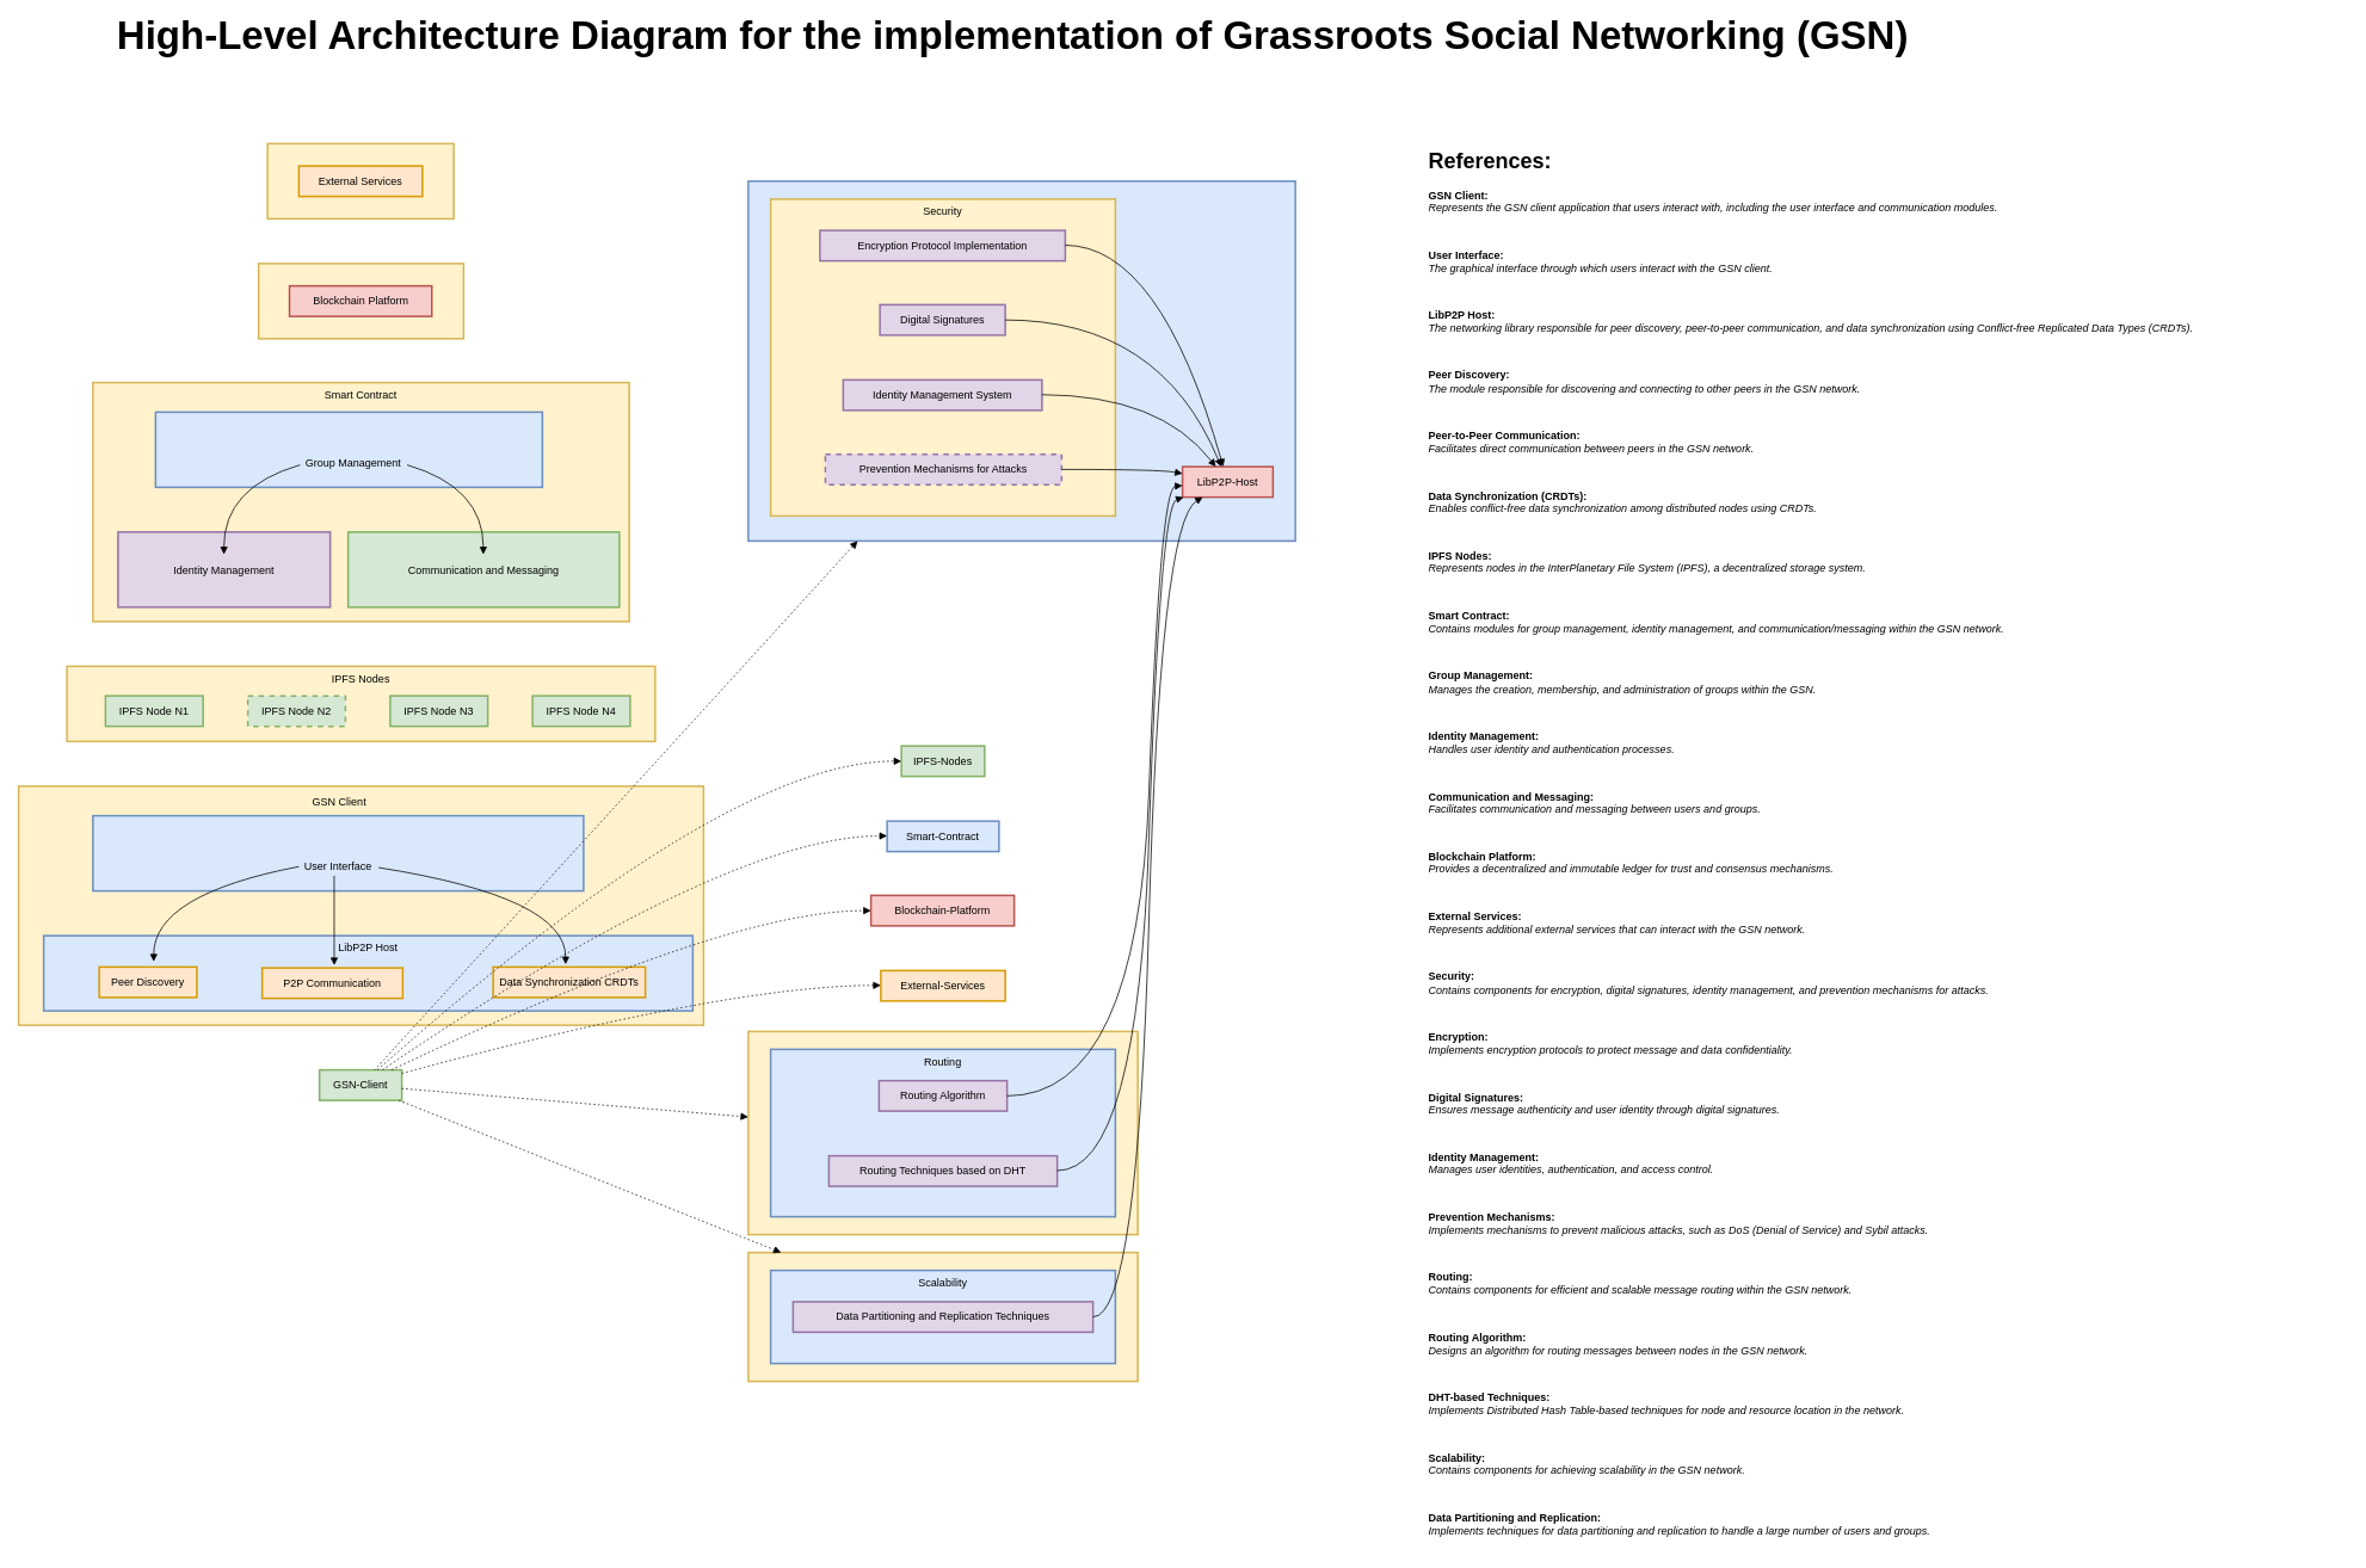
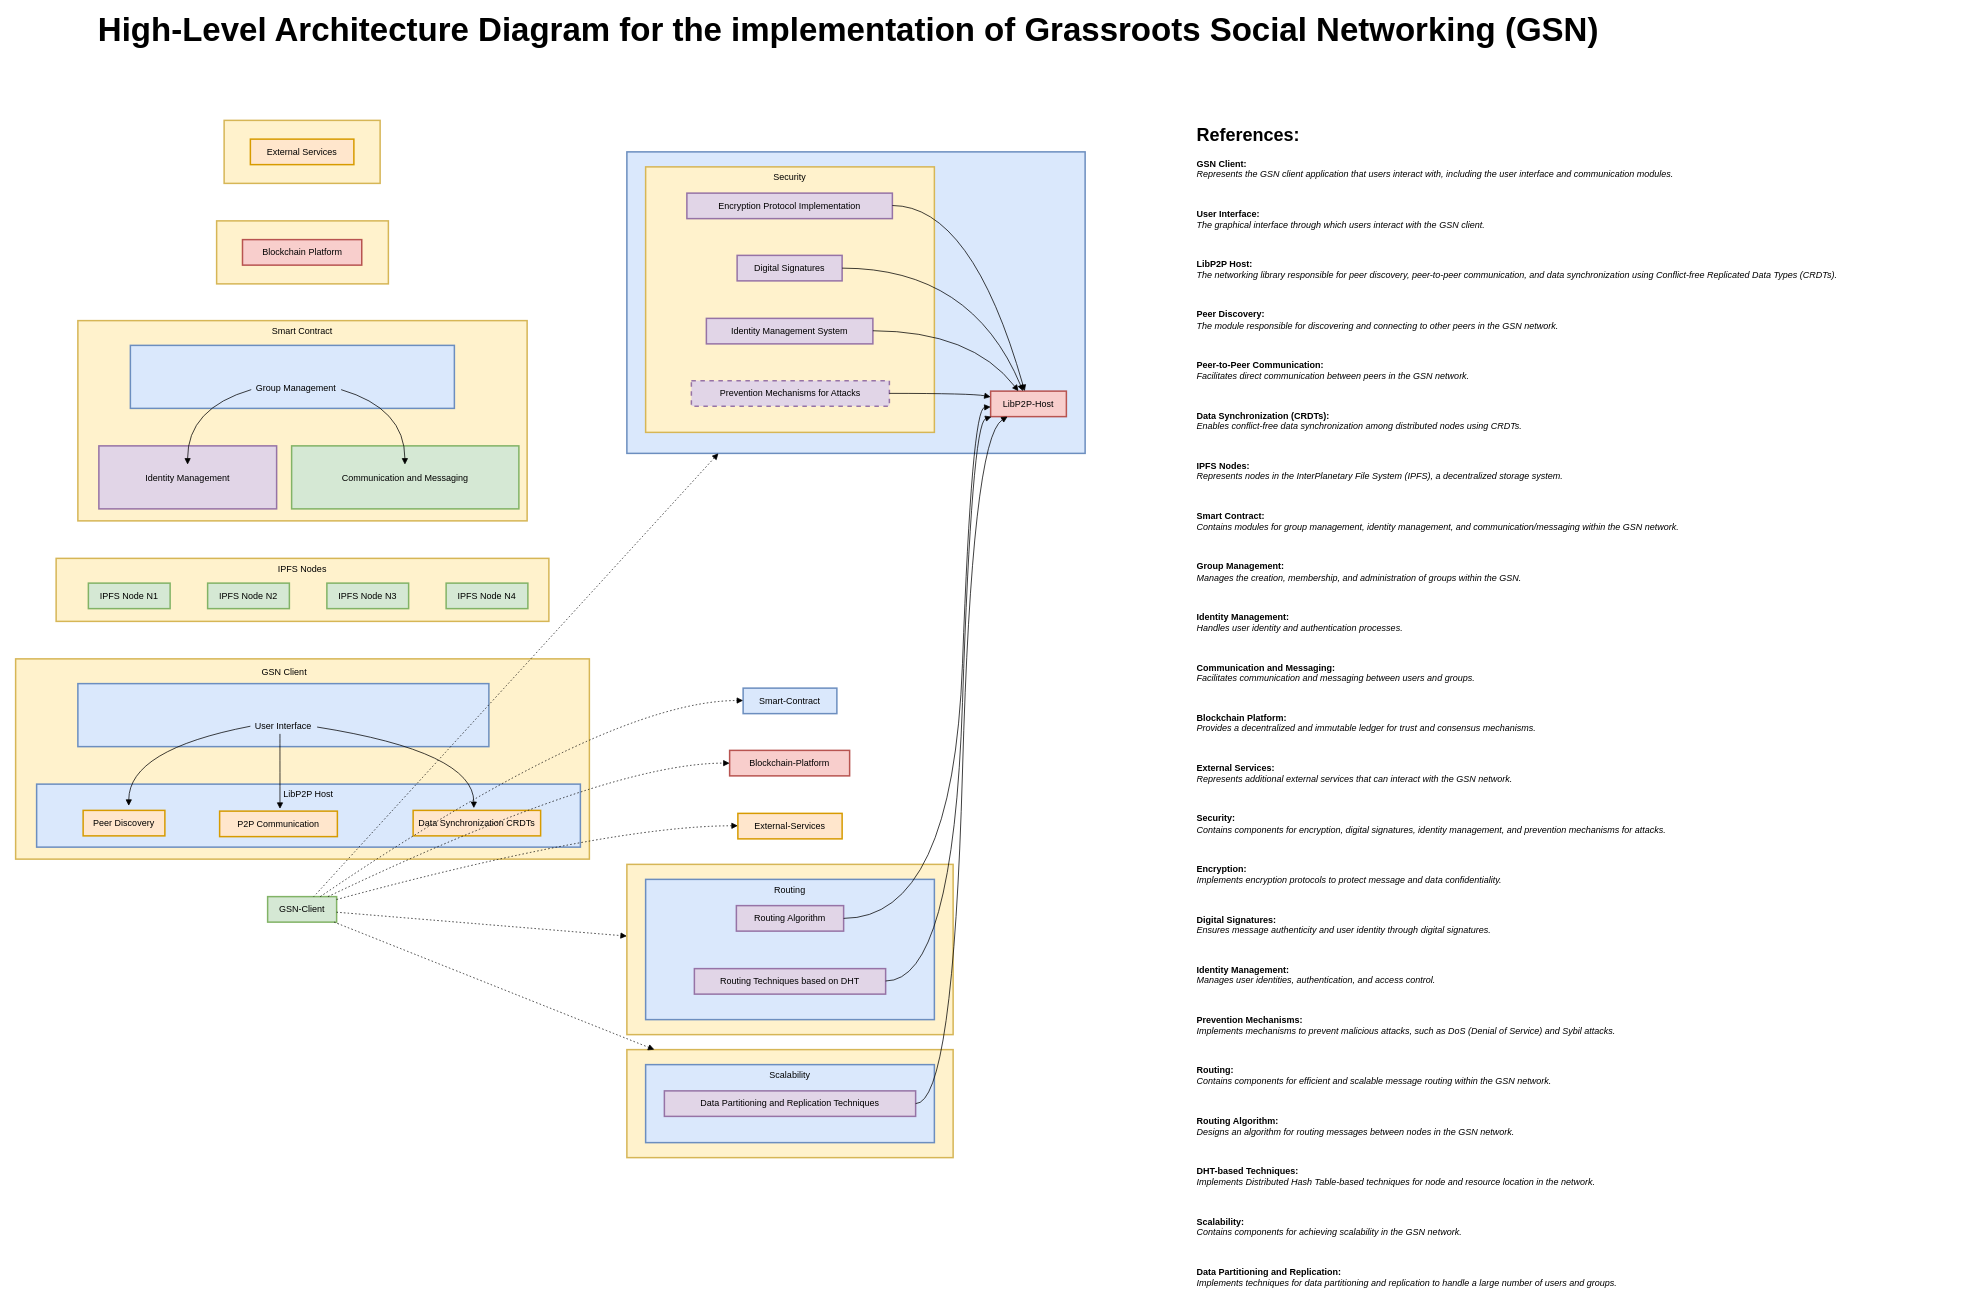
- <mxCell id="31" value="IPFS Node N2" style="whiteSpace=wrap;strokeWidth=2;fillColor=#d5e8d4;strokeColor=#82b366;dashed=1;" parent="29" vertex="1"><mxGeometry x="202" y="33" width="109" height="34" as="geometry" /></mxCell>
+ <mxCell id="31" value="IPFS Node N2" style="whiteSpace=wrap;strokeWidth=2;fillColor=#d5e8d4;strokeColor=#82b366;" parent="29" vertex="1"><mxGeometry x="202" y="33" width="109" height="34" as="geometry" /></mxCell>
- <mxCell id="49" value="IPFS-Nodes" style="whiteSpace=wrap;strokeWidth=2;fillColor=#d5e8d4;strokeColor=#82b366;" parent="1" vertex="1"><mxGeometry x="1006" y="833" width="93" height="34" as="geometry" /></mxCell>
- <mxCell id="60" value="" style="curved=1;dashed=1;dashPattern=2 3;startArrow=none;endArrow=block;exitX=0.709;exitY=-0.015;entryX=-0.003;entryY=0.5;rounded=0;" parent="1" source="48" target="49" edge="1"><mxGeometry relative="1" as="geometry"><Array as="points"><mxPoint x="810" y="850" /></Array></mxGeometry></mxCell>
